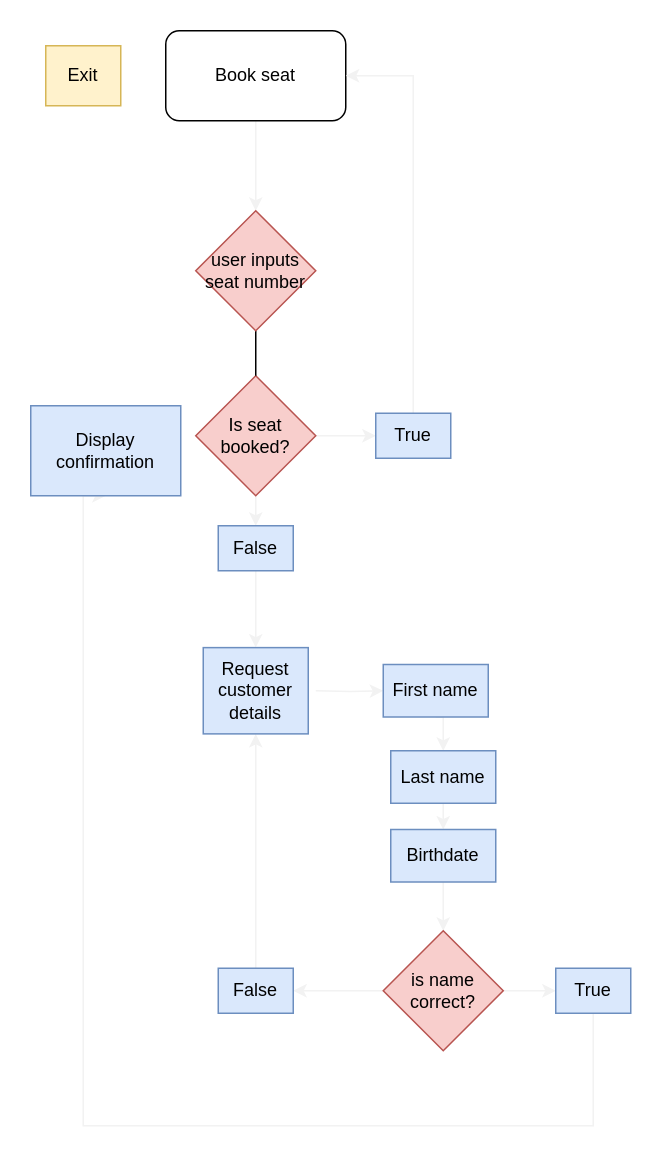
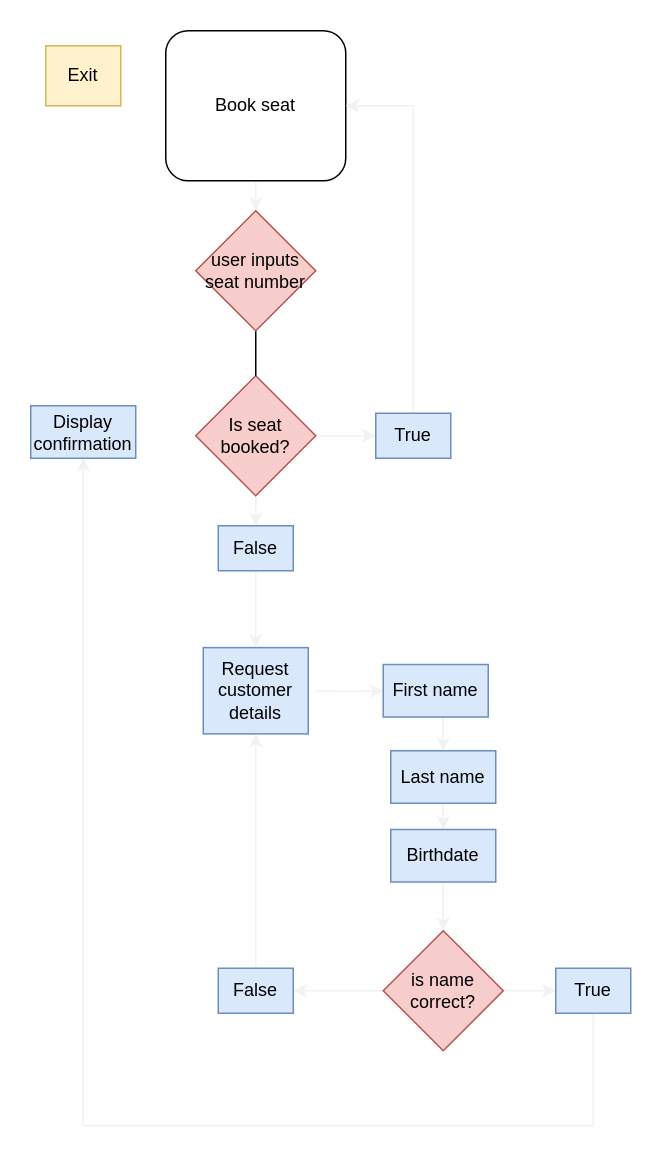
- <mxCell id="3" value="Book seat" style="rounded=1;whiteSpace=wrap;html=1;" parent="1" vertex="1"><mxGeometry x="110" width="120" height="60" as="geometry" y="20" /></mxCell>
+ <mxCell id="3" value="Book seat" style="rounded=1;whiteSpace=wrap;html=1;" parent="1" vertex="1"><mxGeometry x="110" y="20" width="120" height="100" as="geometry" /></mxCell>
- <mxCell id="28" value="Display confirmation" style="rounded=0;whiteSpace=wrap;html=1;fillColor=#dae8fc;strokeColor=#6c8ebf;" parent="1" vertex="1"><mxGeometry x="20" y="270" width="100" height="60" as="geometry" /></mxCell>
+ <mxCell id="28" value="Display confirmation" style="rounded=0;whiteSpace=wrap;html=1;fillColor=#dae8fc;strokeColor=#6c8ebf;" parent="1" vertex="1"><mxGeometry x="20" y="270" width="70" height="35" as="geometry" /></mxCell>
